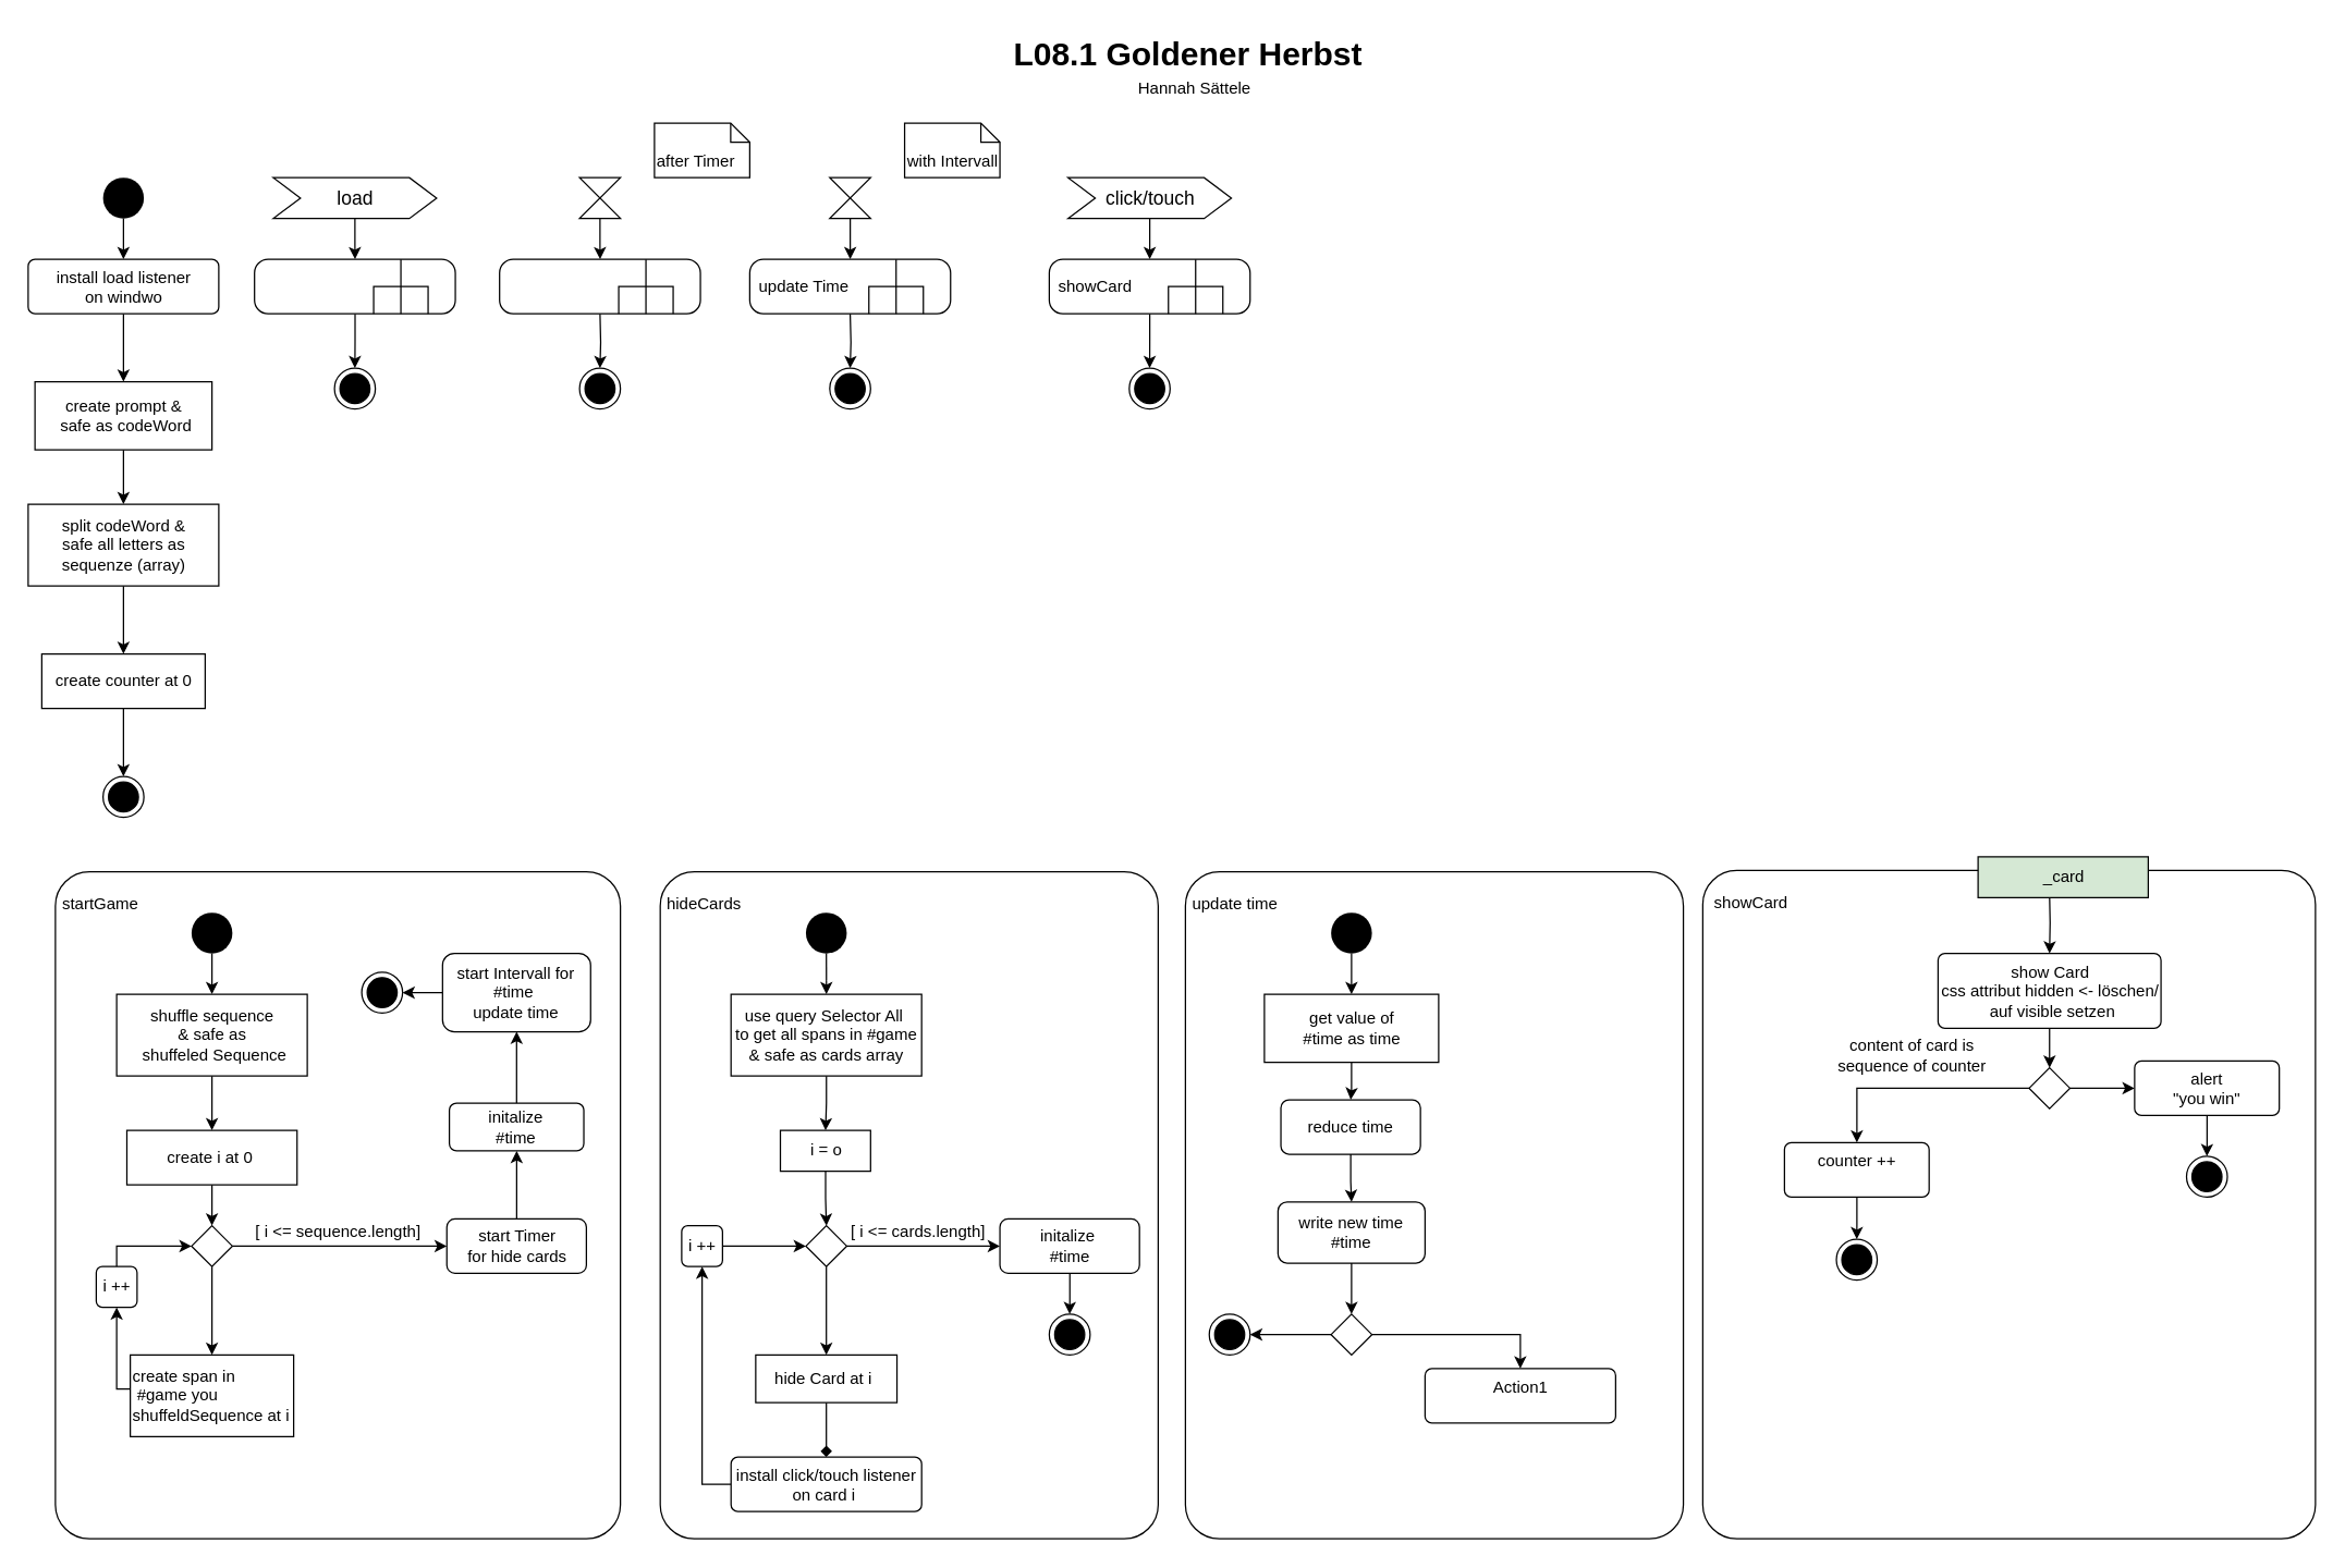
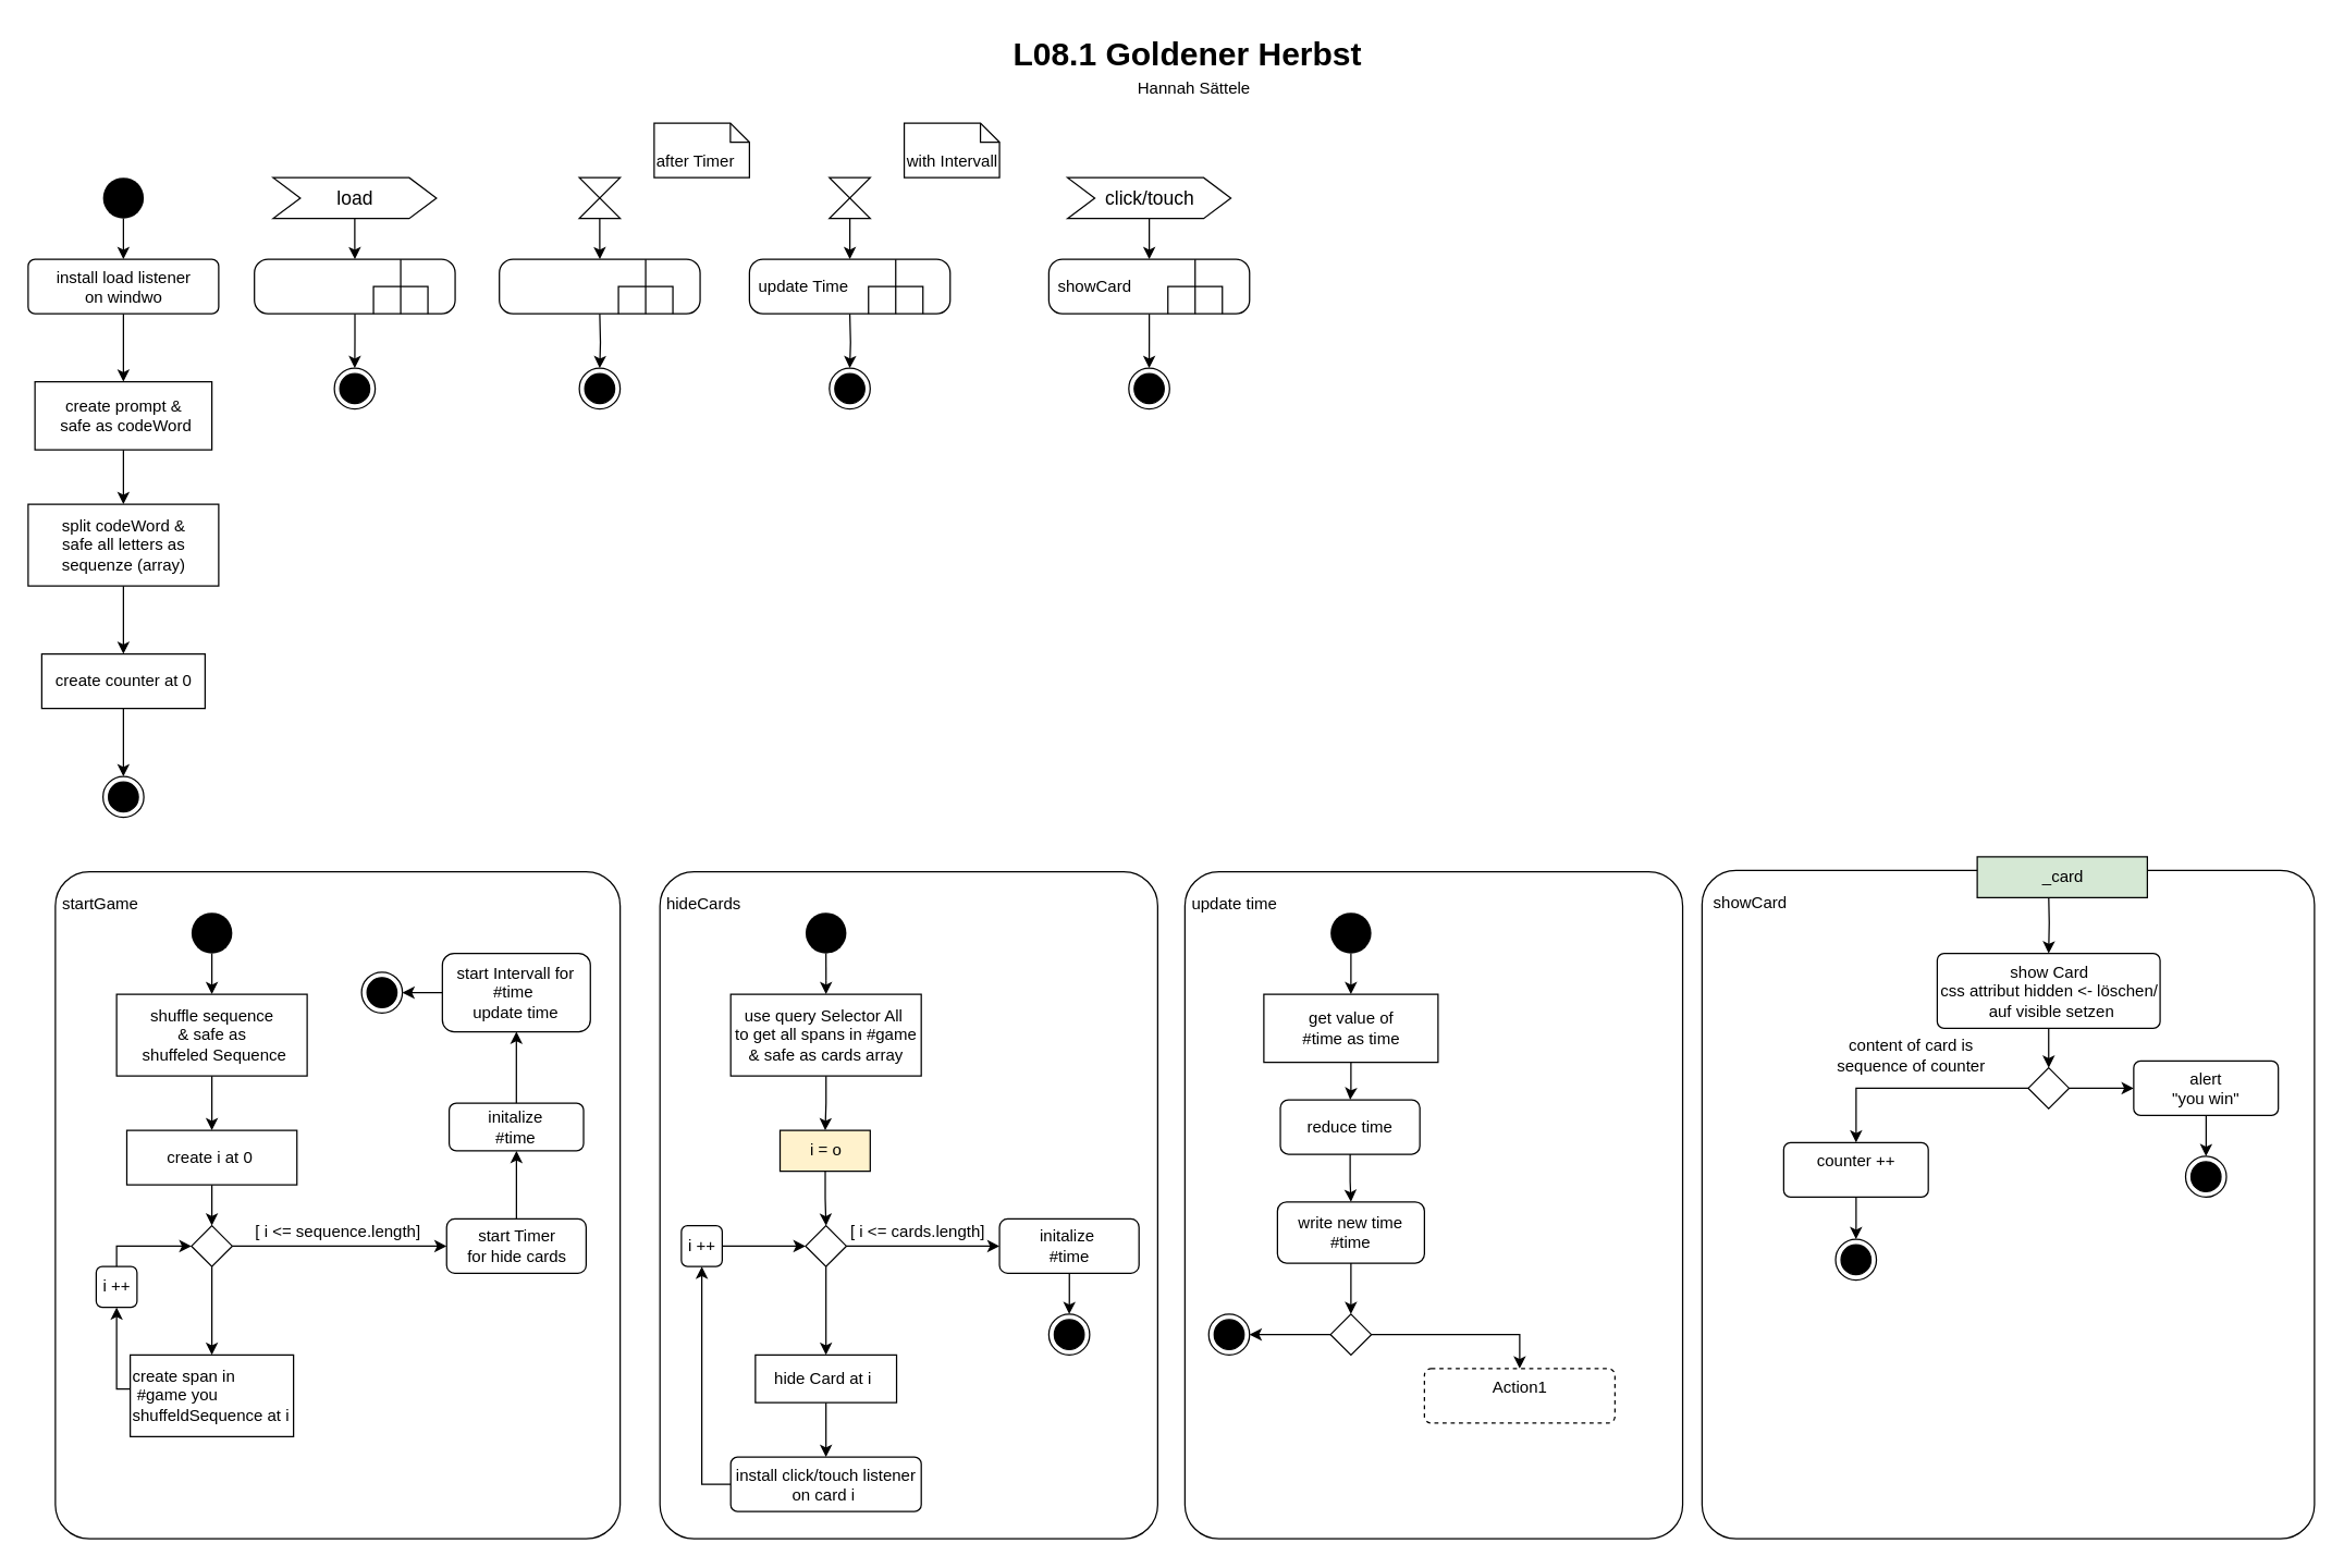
- <mxCell id="66" value="i = o" style="html=1;align=center;verticalAlign=middle;rounded=0;absoluteArcSize=1;arcSize=10;dashed=0;" vertex="1" parent="1"><mxGeometry x="572.5" y="830" width="66.25" height="30" as="geometry" /></mxCell>
+ <mxCell id="66" value="i = o" style="html=1;align=center;verticalAlign=middle;rounded=0;absoluteArcSize=1;arcSize=10;dashed=0;fillColor=#fff2cc;" vertex="1" parent="1"><mxGeometry x="572.5" y="830" width="66.25" height="30" as="geometry" /></mxCell>
- <mxCell id="93" value="Action1" style="html=1;align=center;verticalAlign=top;rounded=1;absoluteArcSize=1;arcSize=10;dashed=0;" vertex="1" parent="1"><mxGeometry x="1046" y="1005" width="140" height="40" as="geometry" /></mxCell>
+ <mxCell id="93" value="Action1" style="html=1;align=center;verticalAlign=top;rounded=1;absoluteArcSize=1;arcSize=10;dashed=1;" vertex="1" parent="1"><mxGeometry x="1046" y="1005" width="140" height="40" as="geometry" /></mxCell>
- <mxCell id="70" value="" style="edgeStyle=orthogonalEdgeStyle;rounded=0;orthogonalLoop=1;jettySize=auto;html=1;endArrow=diamond;" edge="1" parent="1" source="71" target="79"><mxGeometry relative="1" as="geometry" /></mxCell>
+ <mxCell id="70" value="" style="edgeStyle=orthogonalEdgeStyle;rounded=0;orthogonalLoop=1;jettySize=auto;html=1;" edge="1" parent="1" source="71" target="79"><mxGeometry relative="1" as="geometry" /></mxCell>
